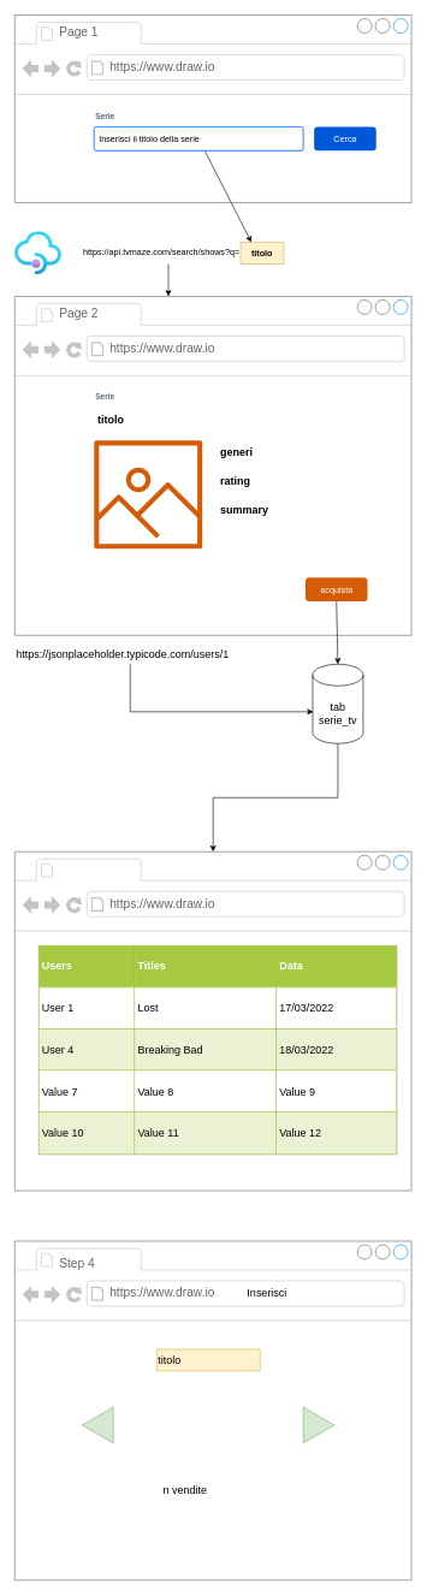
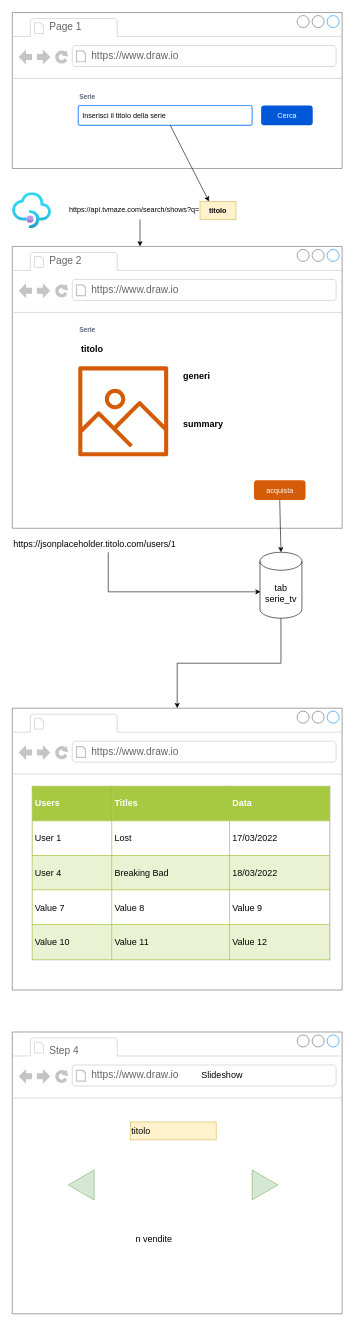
- <mxCell id="20" value="&lt;b style=&quot;font-size: 15px&quot;&gt;rating&lt;/b&gt;" style="text;html=1;align=left;verticalAlign=middle;whiteSpace=wrap;rounded=0;fontSize=15;" vertex="1" parent="13"><mxGeometry x="283" y="240" width="197" height="30" as="geometry" /></mxCell>
- <mxCell id="27" value="https://jsonplaceholder.typicode.com/users/1" style="text;whiteSpace=wrap;html=1;fontSize=15;" vertex="1" parent="1"><mxGeometry x="20" y="890" width="320" height="30" as="geometry" /></mxCell>
+ <mxCell id="27" value="https://jsonplaceholder.titolo.com/users/1" style="text;whiteSpace=wrap;html=1;fontSize=15;" vertex="1" parent="1"><mxGeometry x="20" y="890" width="320" height="30" as="geometry" /></mxCell>
- <mxCell id="34" value="Inserisci" style="text;html=1;strokeColor=none;fillColor=none;align=center;verticalAlign=middle;whiteSpace=wrap;rounded=0;fontSize=15;" vertex="1" parent="31"><mxGeometry x="320" y="56" width="60" height="30" as="geometry" /></mxCell>
+ <mxCell id="34" value="Slideshow" style="text;html=1;strokeColor=none;fillColor=none;align=center;verticalAlign=middle;whiteSpace=wrap;rounded=0;fontSize=15;" vertex="1" parent="31"><mxGeometry x="320" y="56" width="60" height="30" as="geometry" /></mxCell>
